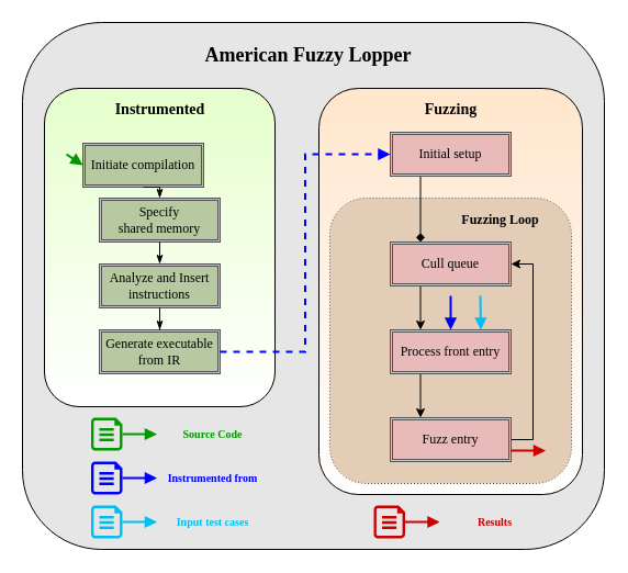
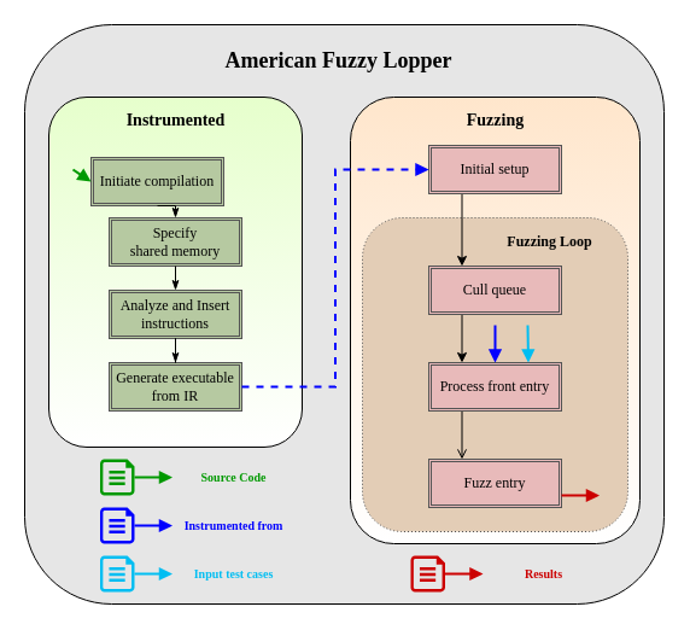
- <mxCell id="15" style="edgeStyle=orthogonalEdgeStyle;rounded=0;orthogonalLoop=1;jettySize=auto;html=1;exitX=0.25;exitY=1;exitDx=0;exitDy=0;entryX=0.25;entryY=0;entryDx=0;entryDy=0;endArrow=diamond;" parent="1" source="16" target="26" edge="1"><mxGeometry relative="1" as="geometry" /></mxCell>
+ <mxCell id="15" style="edgeStyle=orthogonalEdgeStyle;rounded=0;orthogonalLoop=1;jettySize=auto;html=1;exitX=0.25;exitY=1;exitDx=0;exitDy=0;entryX=0.25;entryY=0;entryDx=0;entryDy=0;" parent="1" source="16" target="26" edge="1"><mxGeometry relative="1" as="geometry" /></mxCell>
- <mxCell id="21" style="edgeStyle=orthogonalEdgeStyle;rounded=0;orthogonalLoop=1;jettySize=auto;html=1;exitX=1;exitY=0.5;exitDx=0;exitDy=0;entryX=1;entryY=0.5;entryDx=0;entryDy=0;" parent="1" source="22" target="26" edge="1"><mxGeometry relative="1" as="geometry" /></mxCell>
- <mxCell id="23" style="edgeStyle=orthogonalEdgeStyle;rounded=0;orthogonalLoop=1;jettySize=auto;html=1;exitX=0.25;exitY=1;exitDx=0;exitDy=0;entryX=0.25;entryY=0;entryDx=0;entryDy=0;" parent="1" source="24" target="22" edge="1"><mxGeometry relative="1" as="geometry" /></mxCell>
+ <mxCell id="23" style="edgeStyle=orthogonalEdgeStyle;rounded=0;orthogonalLoop=1;jettySize=auto;html=1;exitX=0.25;exitY=1;exitDx=0;exitDy=0;entryX=0.25;entryY=0;entryDx=0;entryDy=0;endArrow=open;" parent="1" source="24" target="22" edge="1"><mxGeometry relative="1" as="geometry" /></mxCell>
